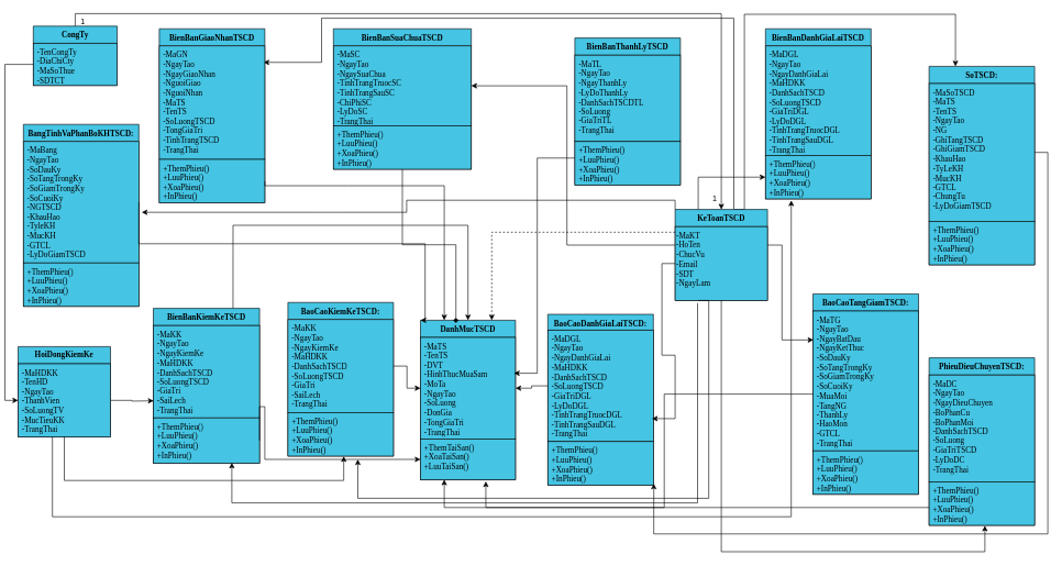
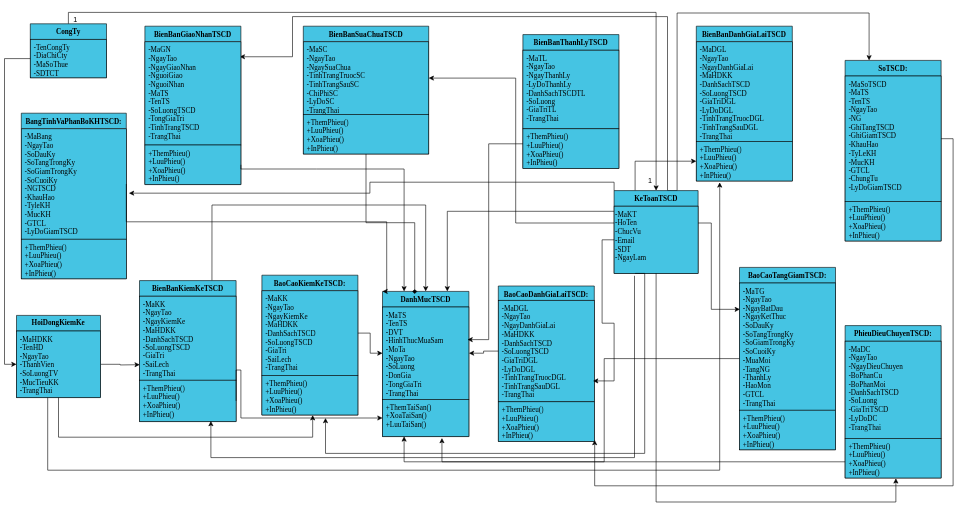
- <mxCell id="7" style="edgeStyle=orthogonalEdgeStyle;rounded=0;orthogonalLoop=1;jettySize=auto;html=1;exitX=0;exitY=0.25;exitDx=0;exitDy=0;entryX=0.75;entryY=0;entryDx=0;entryDy=0;dashed=1;" edge="1" parent="1" source="9" target="11"><mxGeometry relative="1" as="geometry" /></mxCell>
+ <mxCell id="7" style="edgeStyle=orthogonalEdgeStyle;rounded=0;orthogonalLoop=1;jettySize=auto;html=1;exitX=0;exitY=0.25;exitDx=0;exitDy=0;entryX=0.75;entryY=0;entryDx=0;entryDy=0;" edge="1" parent="1" source="9" target="11"><mxGeometry relative="1" as="geometry" /></mxCell>
